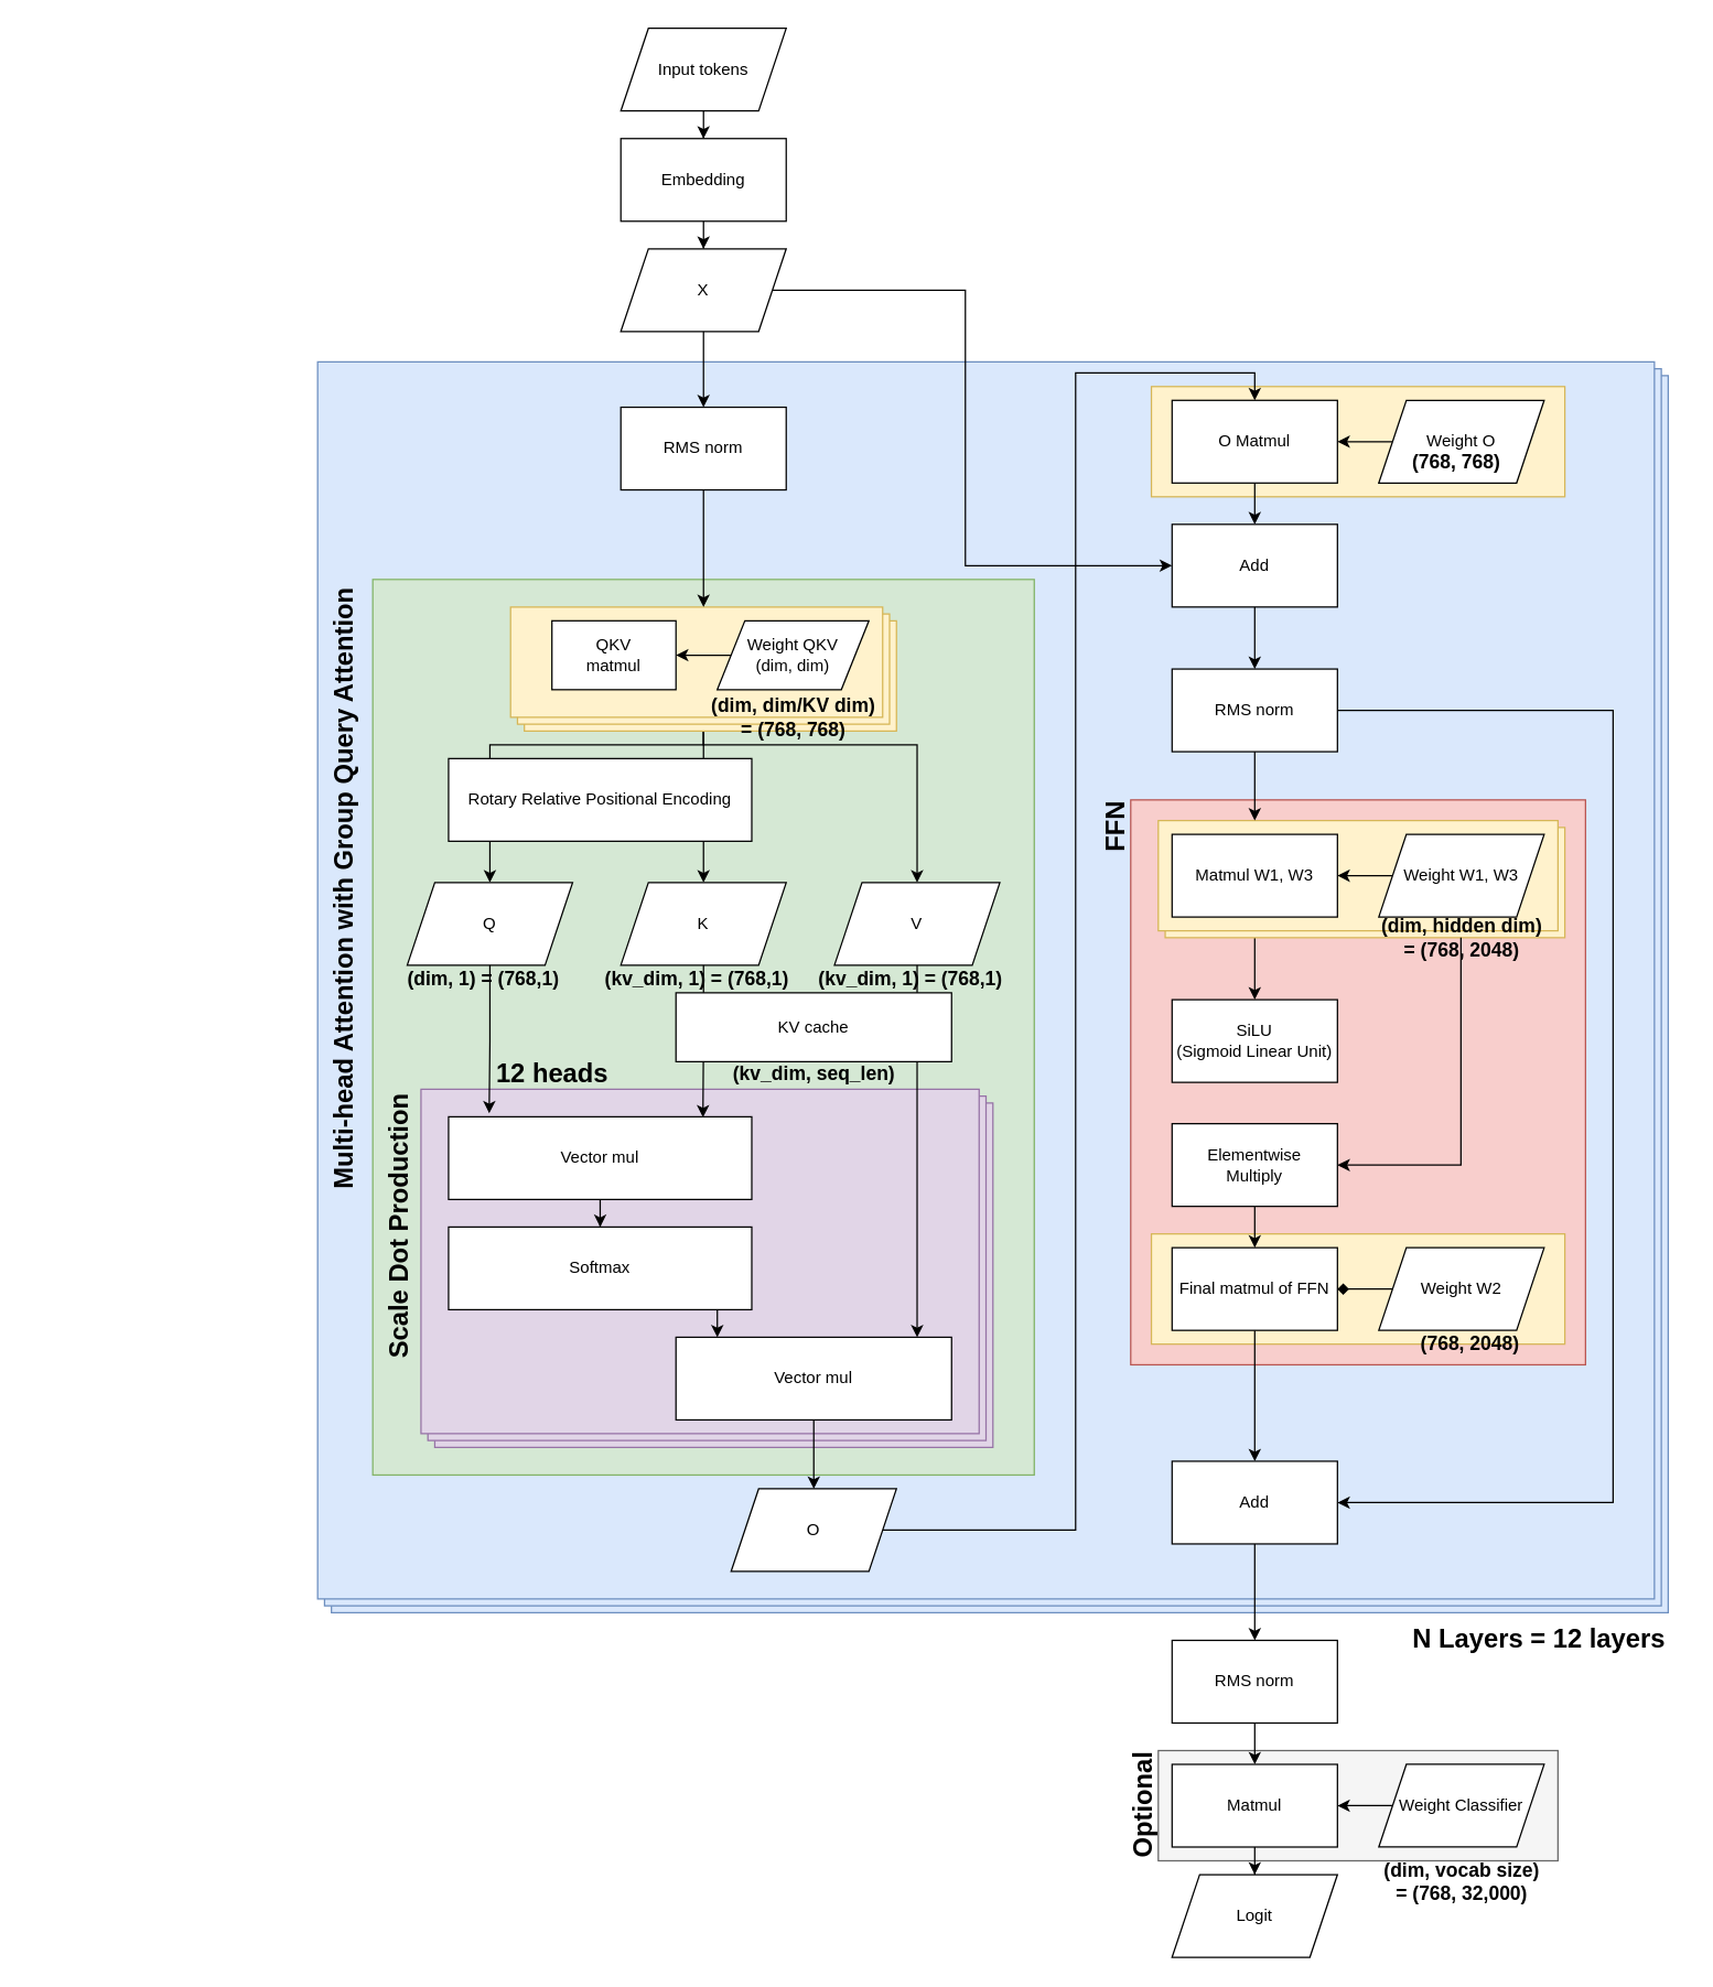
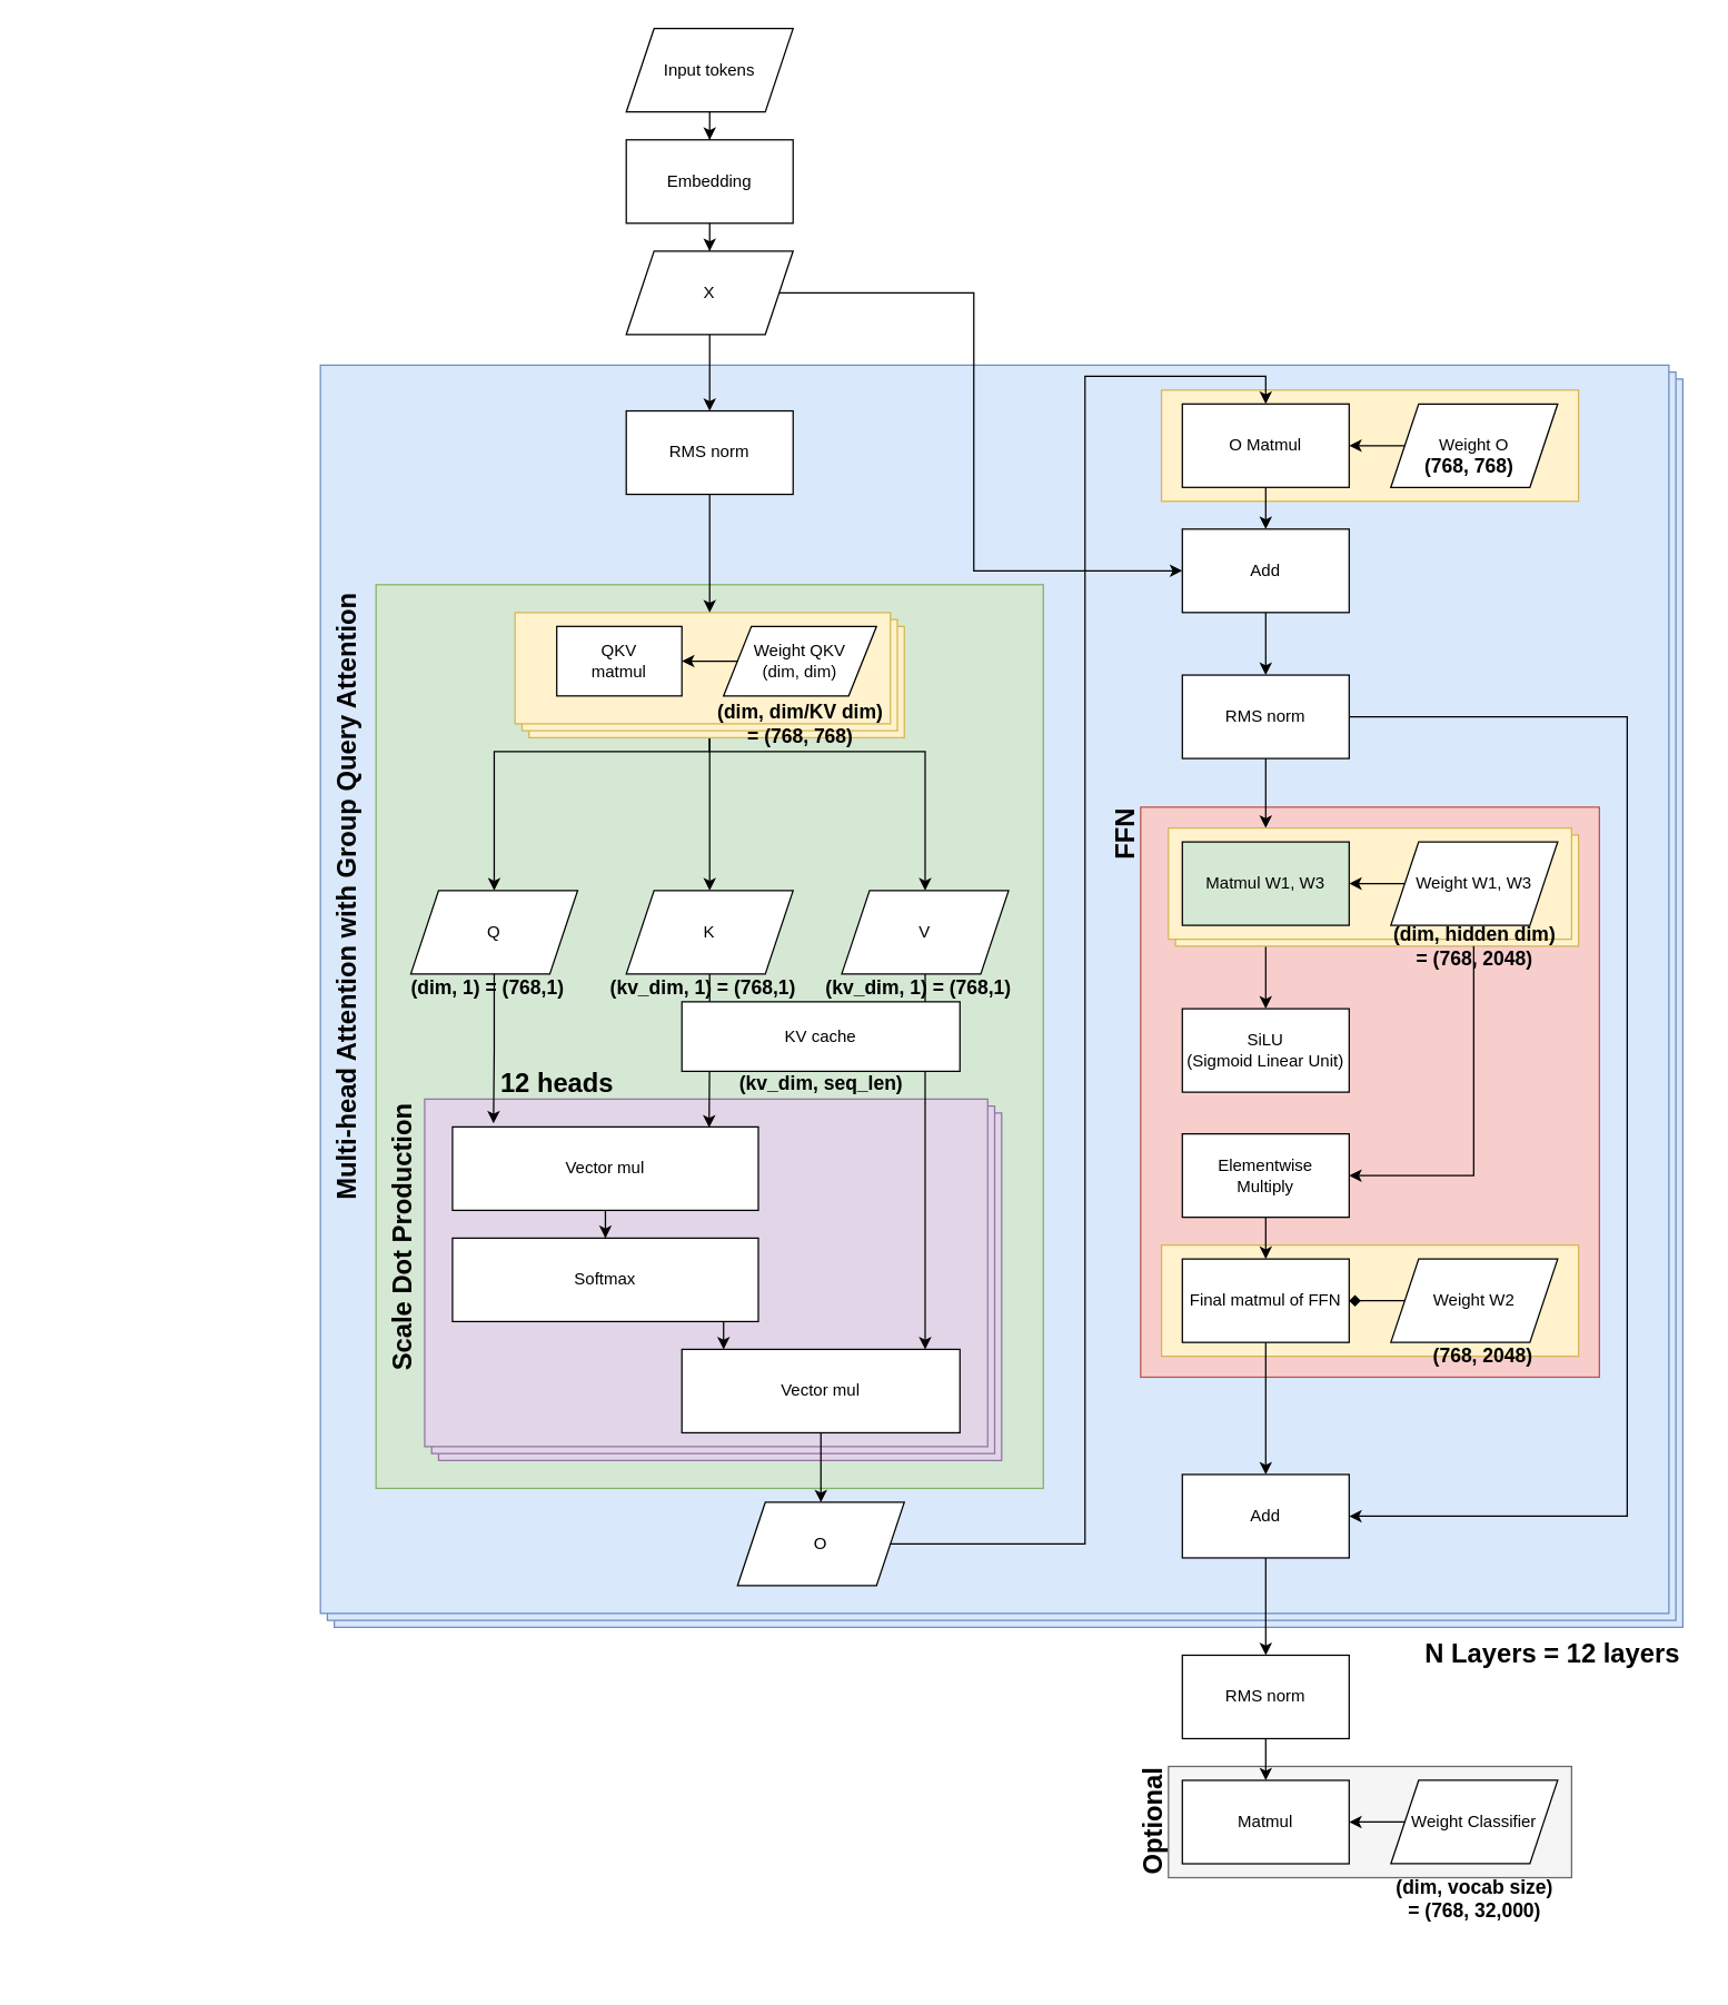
- <mxCell id="35" value="Rotary Relative Positional Encoding" style="rounded=0;whiteSpace=wrap;html=1;" vertex="1" parent="1"><mxGeometry x="325" y="550" width="220" height="60" as="geometry" /></mxCell>
- <mxCell id="54" value="Matmul W1, W3" style="whiteSpace=wrap;html=1;" vertex="1" parent="1"><mxGeometry x="850" y="605" width="120" height="60" as="geometry" /></mxCell>
+ <mxCell id="54" value="Matmul W1, W3" style="whiteSpace=wrap;html=1;fillColor=#d5e8d4;" vertex="1" parent="1"><mxGeometry x="850" y="605" width="120" height="60" as="geometry" /></mxCell>
- <mxCell id="66" value="" style="edgeStyle=orthogonalEdgeStyle;rounded=0;orthogonalLoop=1;jettySize=auto;html=1;" edge="1" parent="1" source="67" target="72"><mxGeometry relative="1" as="geometry" /></mxCell>
- <mxCell id="72" value="Logit" style="shape=parallelogram;perimeter=parallelogramPerimeter;whiteSpace=wrap;html=1;fixedSize=1;" vertex="1" parent="1"><mxGeometry x="850" y="1360" width="120" height="60" as="geometry" /></mxCell>
